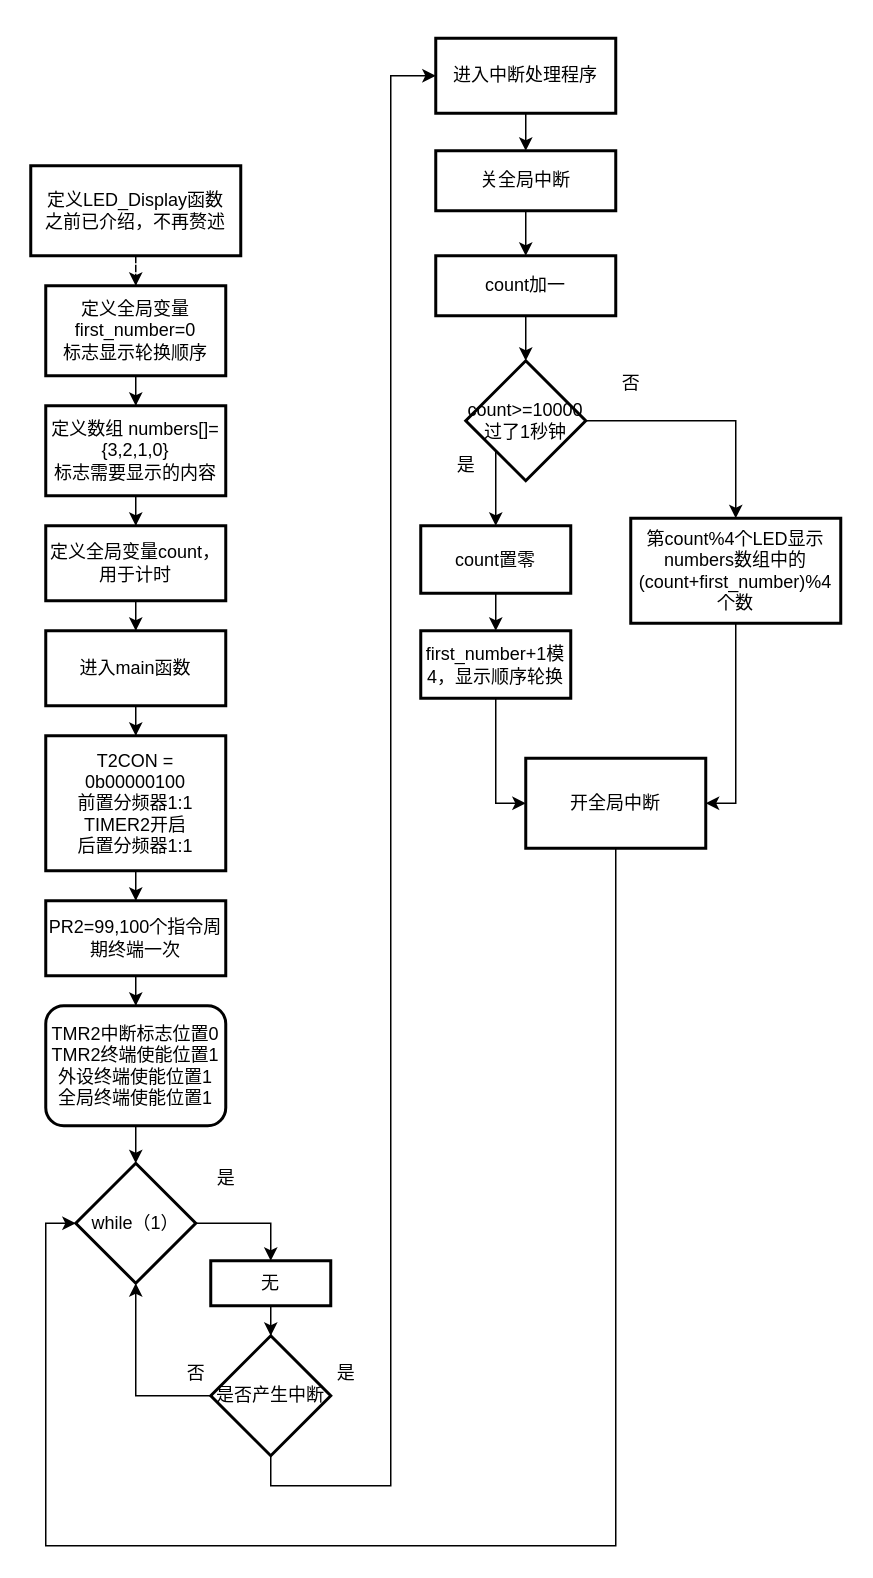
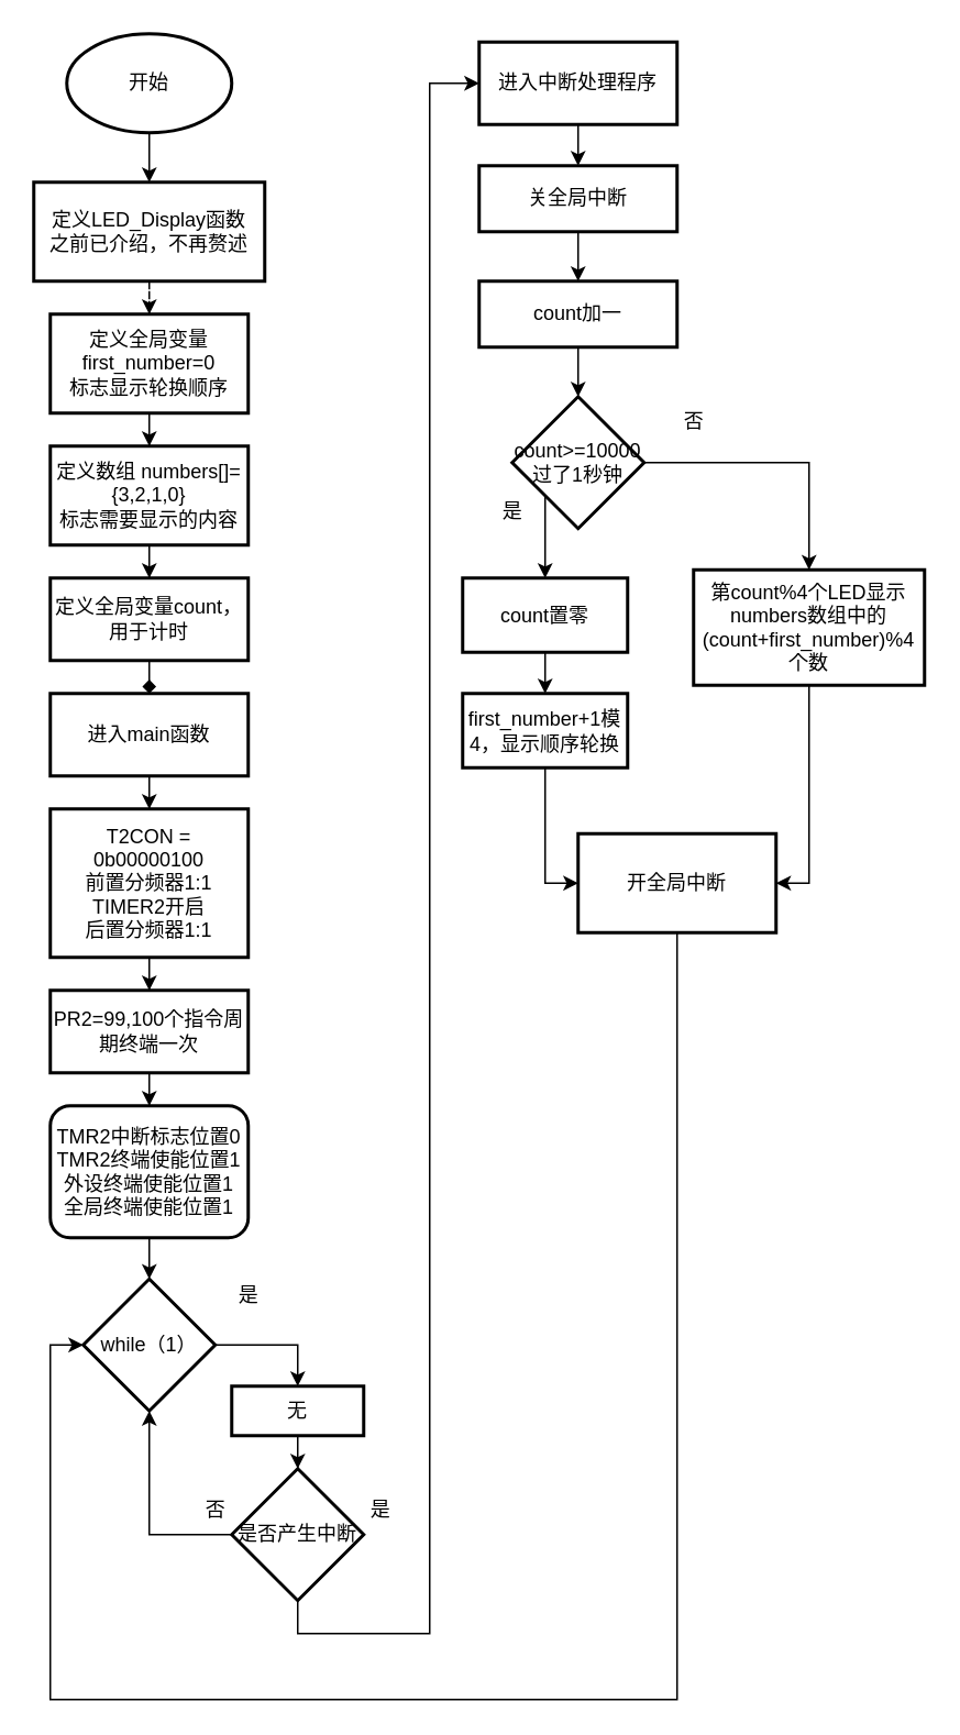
+ <mxCell id="3" value="开始" style="strokeWidth=2;html=1;shape=mxgraph.flowchart.start_1;whiteSpace=wrap;" parent="1" vertex="1"><mxGeometry x="40" y="20" width="100" height="60" as="geometry" /></mxCell>
+ <mxCell id="2" value="" style="edgeStyle=orthogonalEdgeStyle;rounded=0;orthogonalLoop=1;jettySize=auto;html=1;" parent="1" source="3" target="5" edge="1"><mxGeometry relative="1" as="geometry" /></mxCell>
- <mxCell id="10" value="" style="edgeStyle=orthogonalEdgeStyle;rounded=0;orthogonalLoop=1;jettySize=auto;html=1;" parent="1" source="11" target="13" edge="1"><mxGeometry relative="1" as="geometry" /></mxCell>
+ <mxCell id="10" value="" style="edgeStyle=orthogonalEdgeStyle;rounded=0;orthogonalLoop=1;jettySize=auto;html=1;endArrow=diamond;" parent="1" source="11" target="13" edge="1"><mxGeometry relative="1" as="geometry" /></mxCell>
